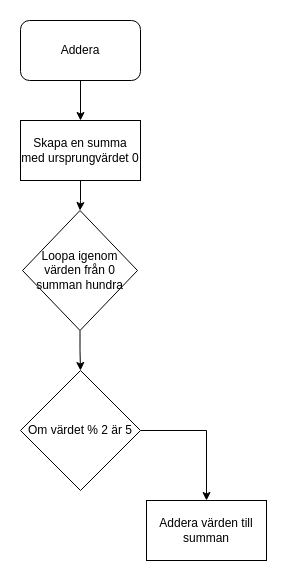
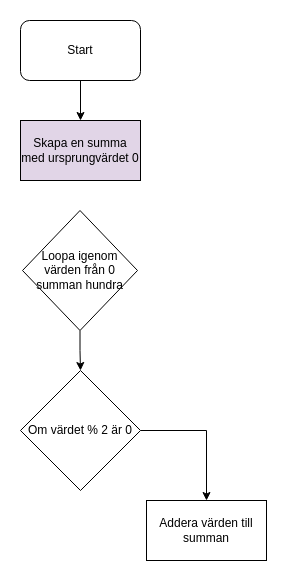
- <mxCell id="3" value="Addera" style="rounded=1;whiteSpace=wrap;html=1;" vertex="1" parent="1"><mxGeometry x="20" y="20" width="120" height="60" as="geometry" /></mxCell>
+ <mxCell id="3" value="Start" style="rounded=1;whiteSpace=wrap;html=1;" vertex="1" parent="1"><mxGeometry x="20" y="20" width="120" height="60" as="geometry" /></mxCell>
- <mxCell id="7" value="Skapa en summa med ursprungvärdet 0" style="rounded=0;whiteSpace=wrap;html=1;" vertex="1" parent="1"><mxGeometry x="20" y="120" width="120" height="60" as="geometry" /></mxCell>
+ <mxCell id="7" value="Skapa en summa med ursprungvärdet 0" style="rounded=0;whiteSpace=wrap;html=1;fillColor=#e1d5e7;" vertex="1" parent="1"><mxGeometry x="20" y="120" width="120" height="60" as="geometry" /></mxCell>
- <mxCell id="6" style="edgeStyle=orthogonalEdgeStyle;rounded=0;orthogonalLoop=1;jettySize=auto;html=1;" edge="1" parent="1" source="7" target="5"><mxGeometry relative="1" as="geometry" /></mxCell>
- <mxCell id="9" value="Om värdet % 2 är 5" style="rhombus;whiteSpace=wrap;html=1;" vertex="1" parent="1"><mxGeometry x="20" y="370" width="120" height="120" as="geometry" /></mxCell>
+ <mxCell id="9" value="Om värdet % 2 är 0" style="rhombus;whiteSpace=wrap;html=1;" vertex="1" parent="1"><mxGeometry x="20" y="370" width="120" height="120" as="geometry" /></mxCell>
